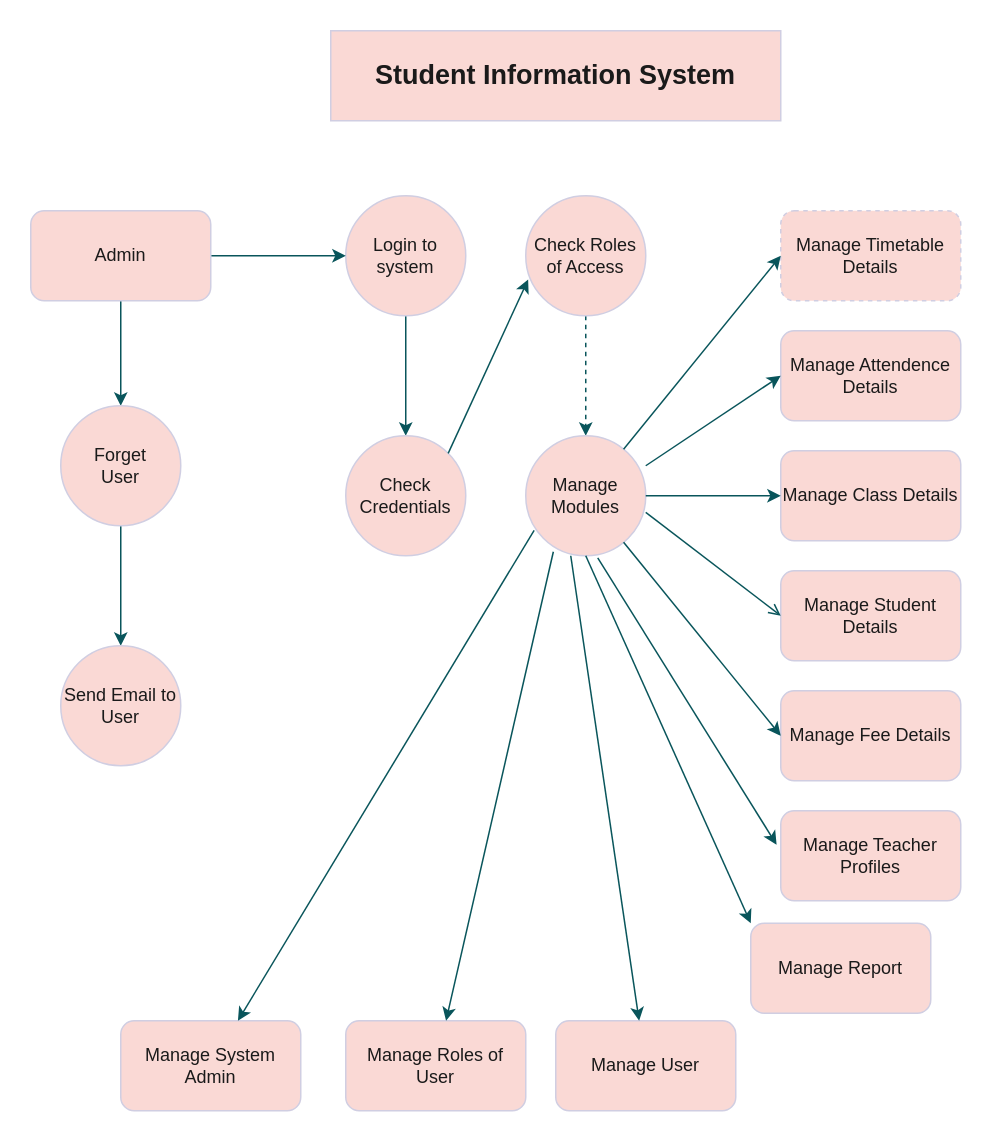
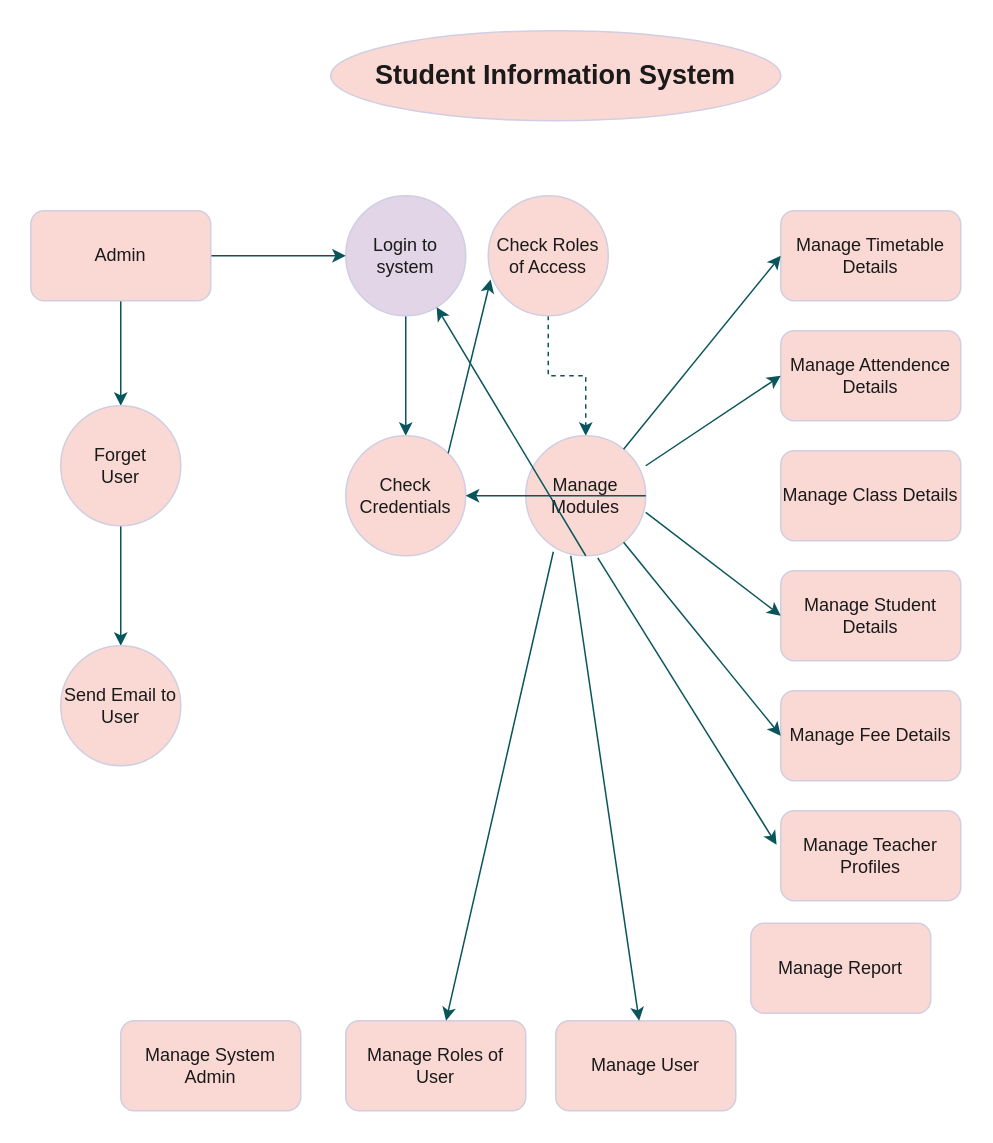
- <mxCell id="2" value="&lt;b&gt;&lt;font style=&quot;font-size: 18px;&quot;&gt;Student Information System&lt;/font&gt;&lt;/b&gt;" style="rounded=0;whiteSpace=wrap;html=1;fillColor=#FAD9D5;fontColor=#1A1A1A;strokeColor=#D0CEE2;labelBackgroundColor=none;" parent="1" vertex="1"><mxGeometry x="220" y="20" width="300" height="60" as="geometry" /></mxCell>
+ <mxCell id="2" value="&lt;b&gt;&lt;font style=&quot;font-size: 18px;&quot;&gt;Student Information System&lt;/font&gt;&lt;/b&gt;" style="ellipse;whiteSpace=wrap;html=1;fillColor=#FAD9D5;fontColor=#1A1A1A;strokeColor=#D0CEE2;labelBackgroundColor=none;" parent="1" vertex="1"><mxGeometry x="220" y="20" width="300" height="60" as="geometry" /></mxCell>
- <mxCell id="4" value="Login to&lt;div&gt;system&lt;/div&gt;" style="ellipse;whiteSpace=wrap;html=1;aspect=fixed;fillColor=#FAD9D5;fontColor=#1A1A1A;strokeColor=#D0CEE2;labelBackgroundColor=none;" parent="1" vertex="1"><mxGeometry x="230" y="130" width="80" height="80" as="geometry" /></mxCell>
+ <mxCell id="4" value="Login to&lt;div&gt;system&lt;/div&gt;" style="ellipse;whiteSpace=wrap;html=1;aspect=fixed;fillColor=#e1d5e7;fontColor=#1A1A1A;strokeColor=#D0CEE2;labelBackgroundColor=none;" parent="1" vertex="1"><mxGeometry x="230" y="130" width="80" height="80" as="geometry" /></mxCell>
- <mxCell id="13" value="Check Roles of Access" style="ellipse;whiteSpace=wrap;html=1;aspect=fixed;fillColor=#FAD9D5;fontColor=#1A1A1A;strokeColor=#D0CEE2;labelBackgroundColor=none;" parent="1" vertex="1"><mxGeometry x="350" y="130" width="80" height="80" as="geometry" /></mxCell>
+ <mxCell id="13" value="Check Roles of Access" style="ellipse;whiteSpace=wrap;html=1;aspect=fixed;fillColor=#FAD9D5;fontColor=#1A1A1A;strokeColor=#D0CEE2;labelBackgroundColor=none;" parent="1" vertex="1"><mxGeometry x="325" y="130" width="80" height="80" as="geometry" /></mxCell>
- <mxCell id="15" value="Manage Timetable Details" style="rounded=1;whiteSpace=wrap;html=1;labelBackgroundColor=none;fillColor=#FAD9D5;strokeColor=#D0CEE2;fontColor=#1A1A1A;dashed=1;" parent="1" vertex="1"><mxGeometry x="520" y="140" width="120" height="60" as="geometry" /></mxCell>
+ <mxCell id="15" value="Manage Timetable Details" style="rounded=1;whiteSpace=wrap;html=1;labelBackgroundColor=none;fillColor=#FAD9D5;strokeColor=#D0CEE2;fontColor=#1A1A1A;" parent="1" vertex="1"><mxGeometry x="520" y="140" width="120" height="60" as="geometry" /></mxCell>
- <mxCell id="23" value="" style="endArrow=classic;html=1;rounded=0;entryX=0;entryY=0.5;entryDx=0;entryDy=0;exitX=1;exitY=0.5;exitDx=0;exitDy=0;labelBackgroundColor=none;strokeColor=#09555B;fontColor=default;" parent="1" source="14" target="17" edge="1"><mxGeometry width="50" height="50" relative="1" as="geometry"><mxPoint x="340" y="360" as="sourcePoint" /><mxPoint x="390" y="310" as="targetPoint" /></mxGeometry></mxCell>
+ <mxCell id="23" value="" style="endArrow=classic;html=1;rounded=0;exitX=1;exitY=0.5;exitDx=0;exitDy=0;labelBackgroundColor=none;strokeColor=#09555B;fontColor=default;" parent="1" source="14" target="11" edge="1"><mxGeometry width="50" height="50" relative="1" as="geometry"><mxPoint x="340" y="360" as="sourcePoint" /><mxPoint x="390" y="310" as="targetPoint" /></mxGeometry></mxCell>
- <mxCell id="24" value="" style="endArrow=open;html=1;rounded=0;entryX=0;entryY=0.5;entryDx=0;entryDy=0;exitX=1;exitY=0.638;exitDx=0;exitDy=0;exitPerimeter=0;labelBackgroundColor=none;strokeColor=#09555B;fontColor=default;" parent="1" source="14" target="18" edge="1"><mxGeometry width="50" height="50" relative="1" as="geometry"><mxPoint x="340" y="360" as="sourcePoint" /><mxPoint x="390" y="310" as="targetPoint" /></mxGeometry></mxCell>
+ <mxCell id="24" value="" style="endArrow=classic;html=1;rounded=0;entryX=0;entryY=0.5;entryDx=0;entryDy=0;exitX=1;exitY=0.638;exitDx=0;exitDy=0;exitPerimeter=0;labelBackgroundColor=none;strokeColor=#09555B;fontColor=default;" parent="1" source="14" target="18" edge="1"><mxGeometry width="50" height="50" relative="1" as="geometry"><mxPoint x="340" y="360" as="sourcePoint" /><mxPoint x="390" y="310" as="targetPoint" /></mxGeometry></mxCell>
- <mxCell id="29" value="" style="endArrow=classic;html=1;rounded=0;entryX=0;entryY=0;entryDx=0;entryDy=0;exitX=0.5;exitY=1;exitDx=0;exitDy=0;labelBackgroundColor=none;strokeColor=#09555B;fontColor=default;" parent="1" source="14" target="28" edge="1"><mxGeometry width="50" height="50" relative="1" as="geometry"><mxPoint x="390" y="380" as="sourcePoint" /><mxPoint x="390" y="450" as="targetPoint" /></mxGeometry></mxCell>
+ <mxCell id="29" value="" style="endArrow=classic;html=1;rounded=0;exitX=0.5;exitY=1;exitDx=0;exitDy=0;labelBackgroundColor=none;strokeColor=#09555B;fontColor=default;" parent="1" source="14" target="4" edge="1"><mxGeometry width="50" height="50" relative="1" as="geometry"><mxPoint x="390" y="380" as="sourcePoint" /><mxPoint x="390" y="450" as="targetPoint" /></mxGeometry></mxCell>
- <mxCell id="34" value="" style="endArrow=classic;html=1;rounded=0;exitX=0.07;exitY=0.788;exitDx=0;exitDy=0;exitPerimeter=0;labelBackgroundColor=none;strokeColor=#09555B;fontColor=default;" parent="1" source="14" target="32" edge="1"><mxGeometry width="50" height="50" relative="1" as="geometry"><mxPoint x="300" y="480" as="sourcePoint" /><mxPoint x="340" y="440" as="targetPoint" /></mxGeometry></mxCell>
